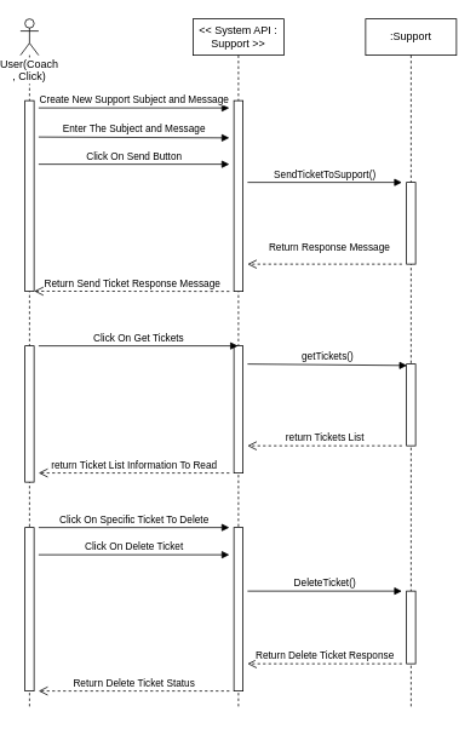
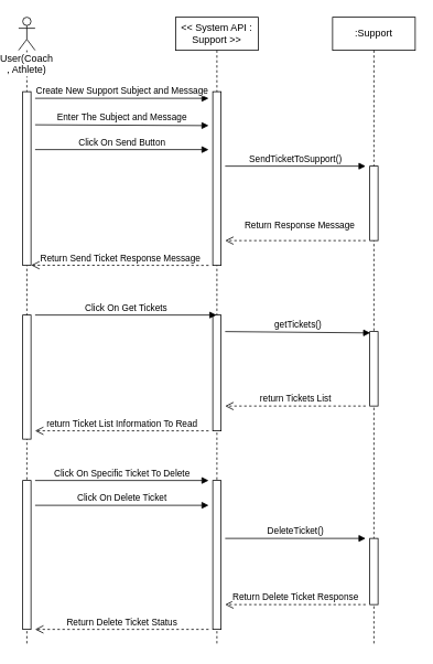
- <mxCell id="2" value="User(Coach , Click)" style="shape=umlLifeline;participant=umlActor;perimeter=lifelinePerimeter;whiteSpace=wrap;html=1;container=1;collapsible=0;recursiveResize=0;verticalAlign=top;spacingTop=36;labelBackgroundColor=#ffffff;outlineConnect=0;" parent="1" vertex="1"><mxGeometry x="20" y="20" width="20" height="760" as="geometry" /></mxCell>
+ <mxCell id="2" value="User(Coach , Athlete)" style="shape=umlLifeline;participant=umlActor;perimeter=lifelinePerimeter;whiteSpace=wrap;html=1;container=1;collapsible=0;recursiveResize=0;verticalAlign=top;spacingTop=36;labelBackgroundColor=#ffffff;outlineConnect=0;" parent="1" vertex="1"><mxGeometry x="20" y="20" width="20" height="760" as="geometry" /></mxCell>
